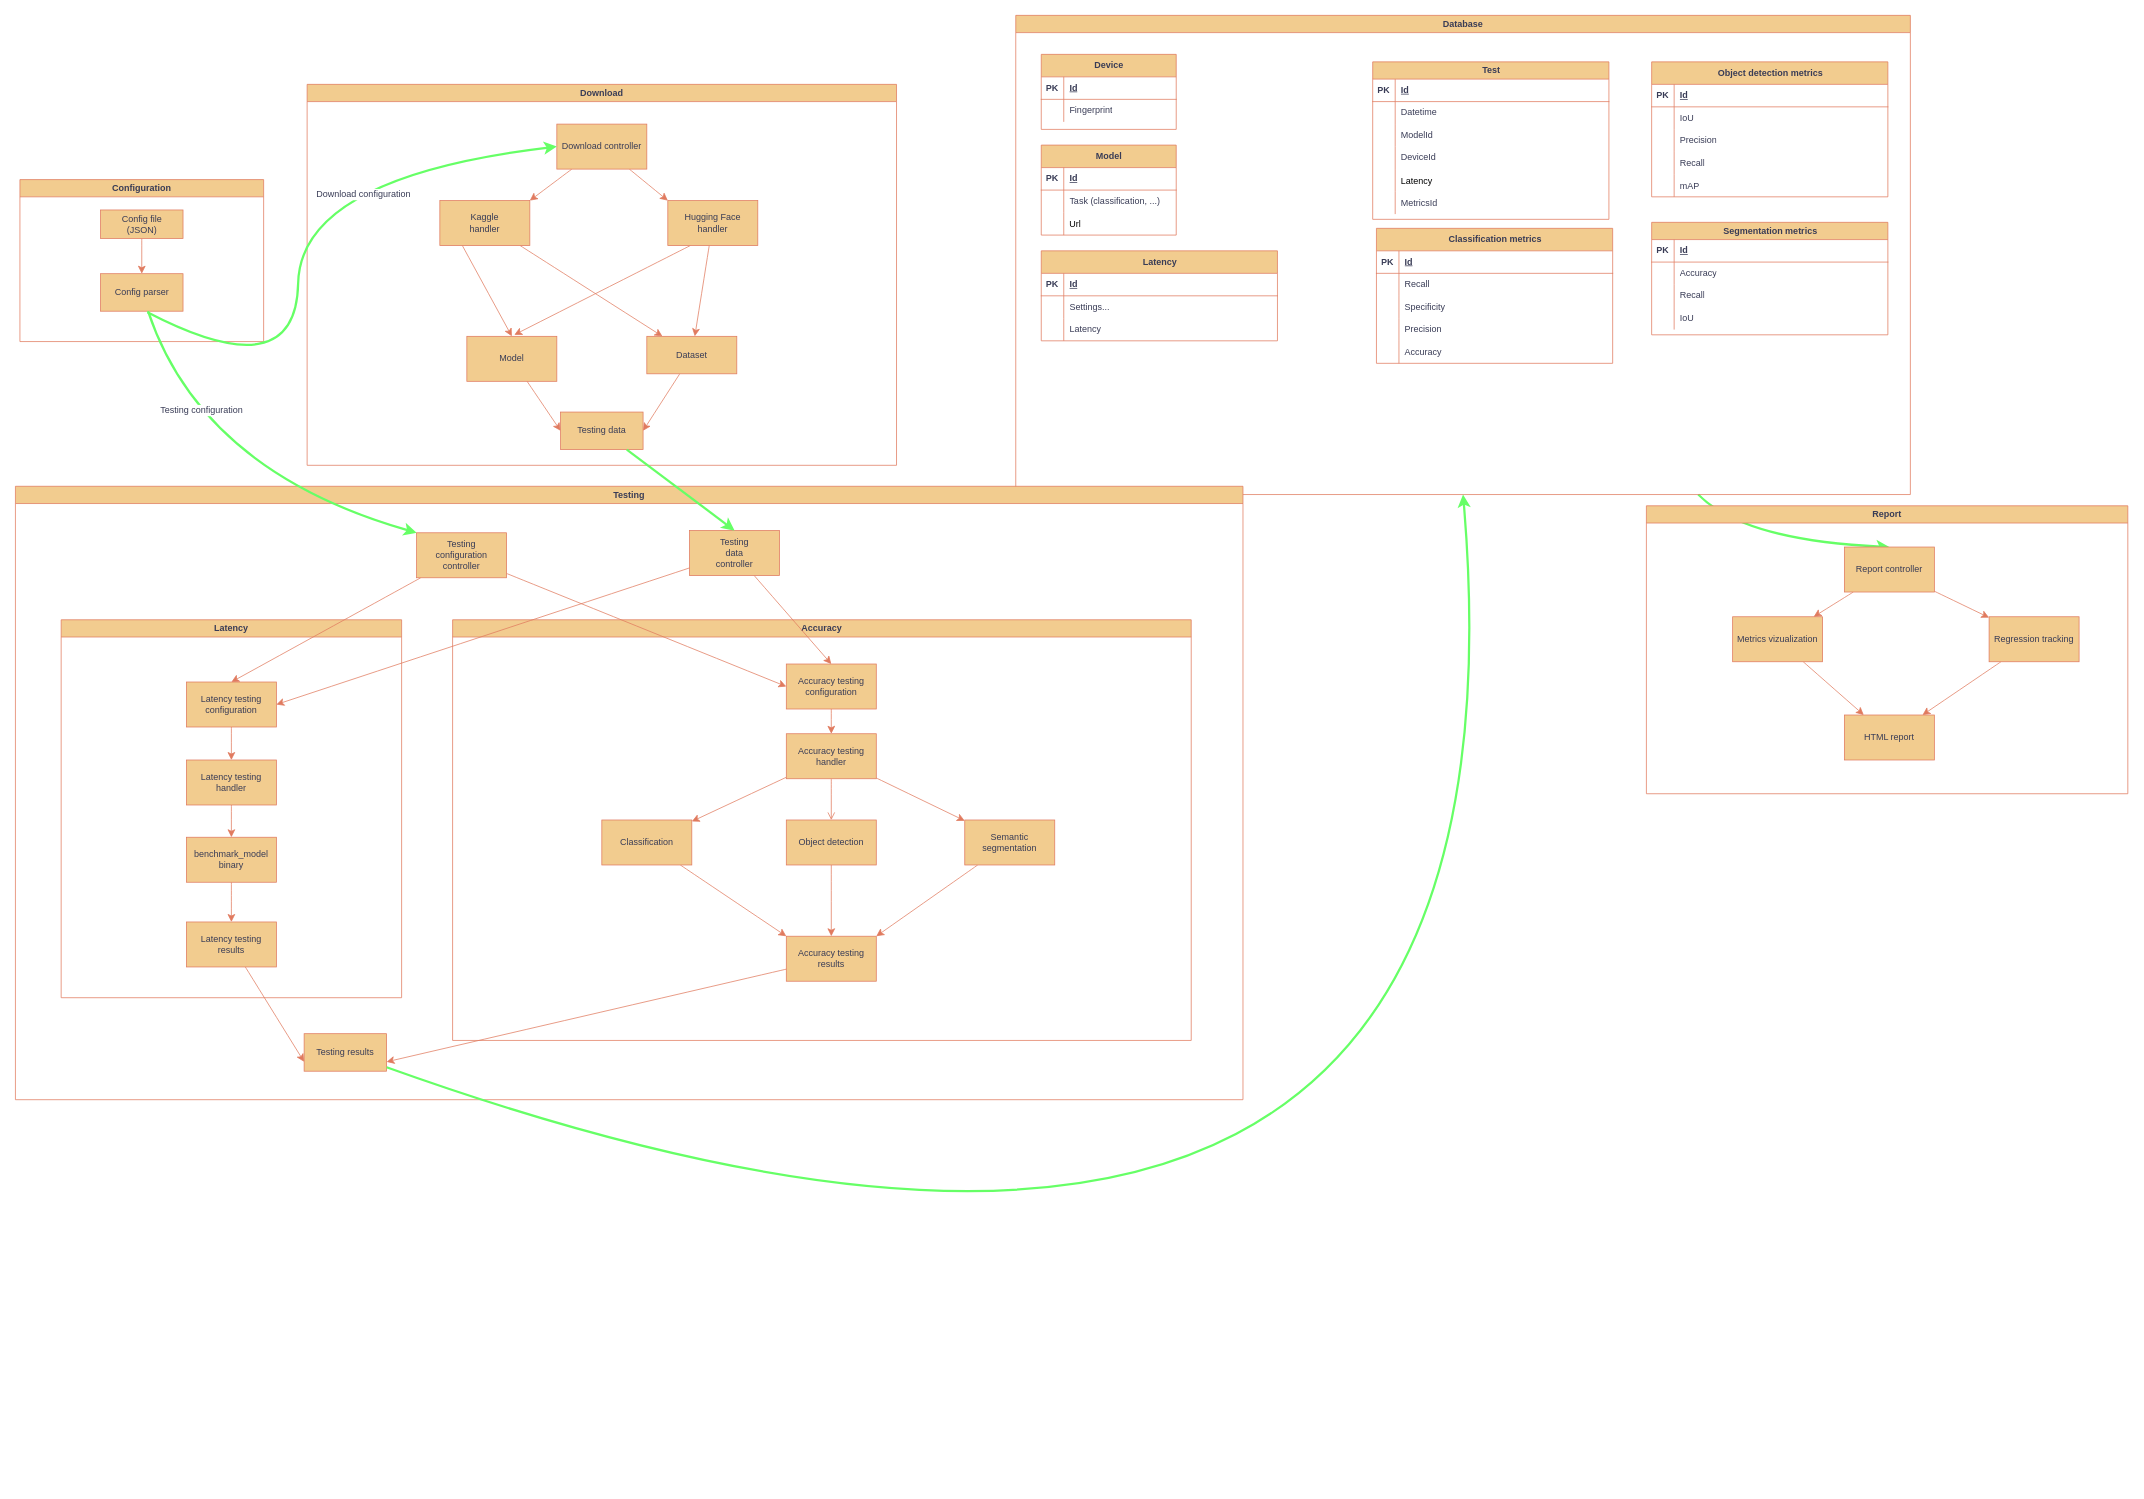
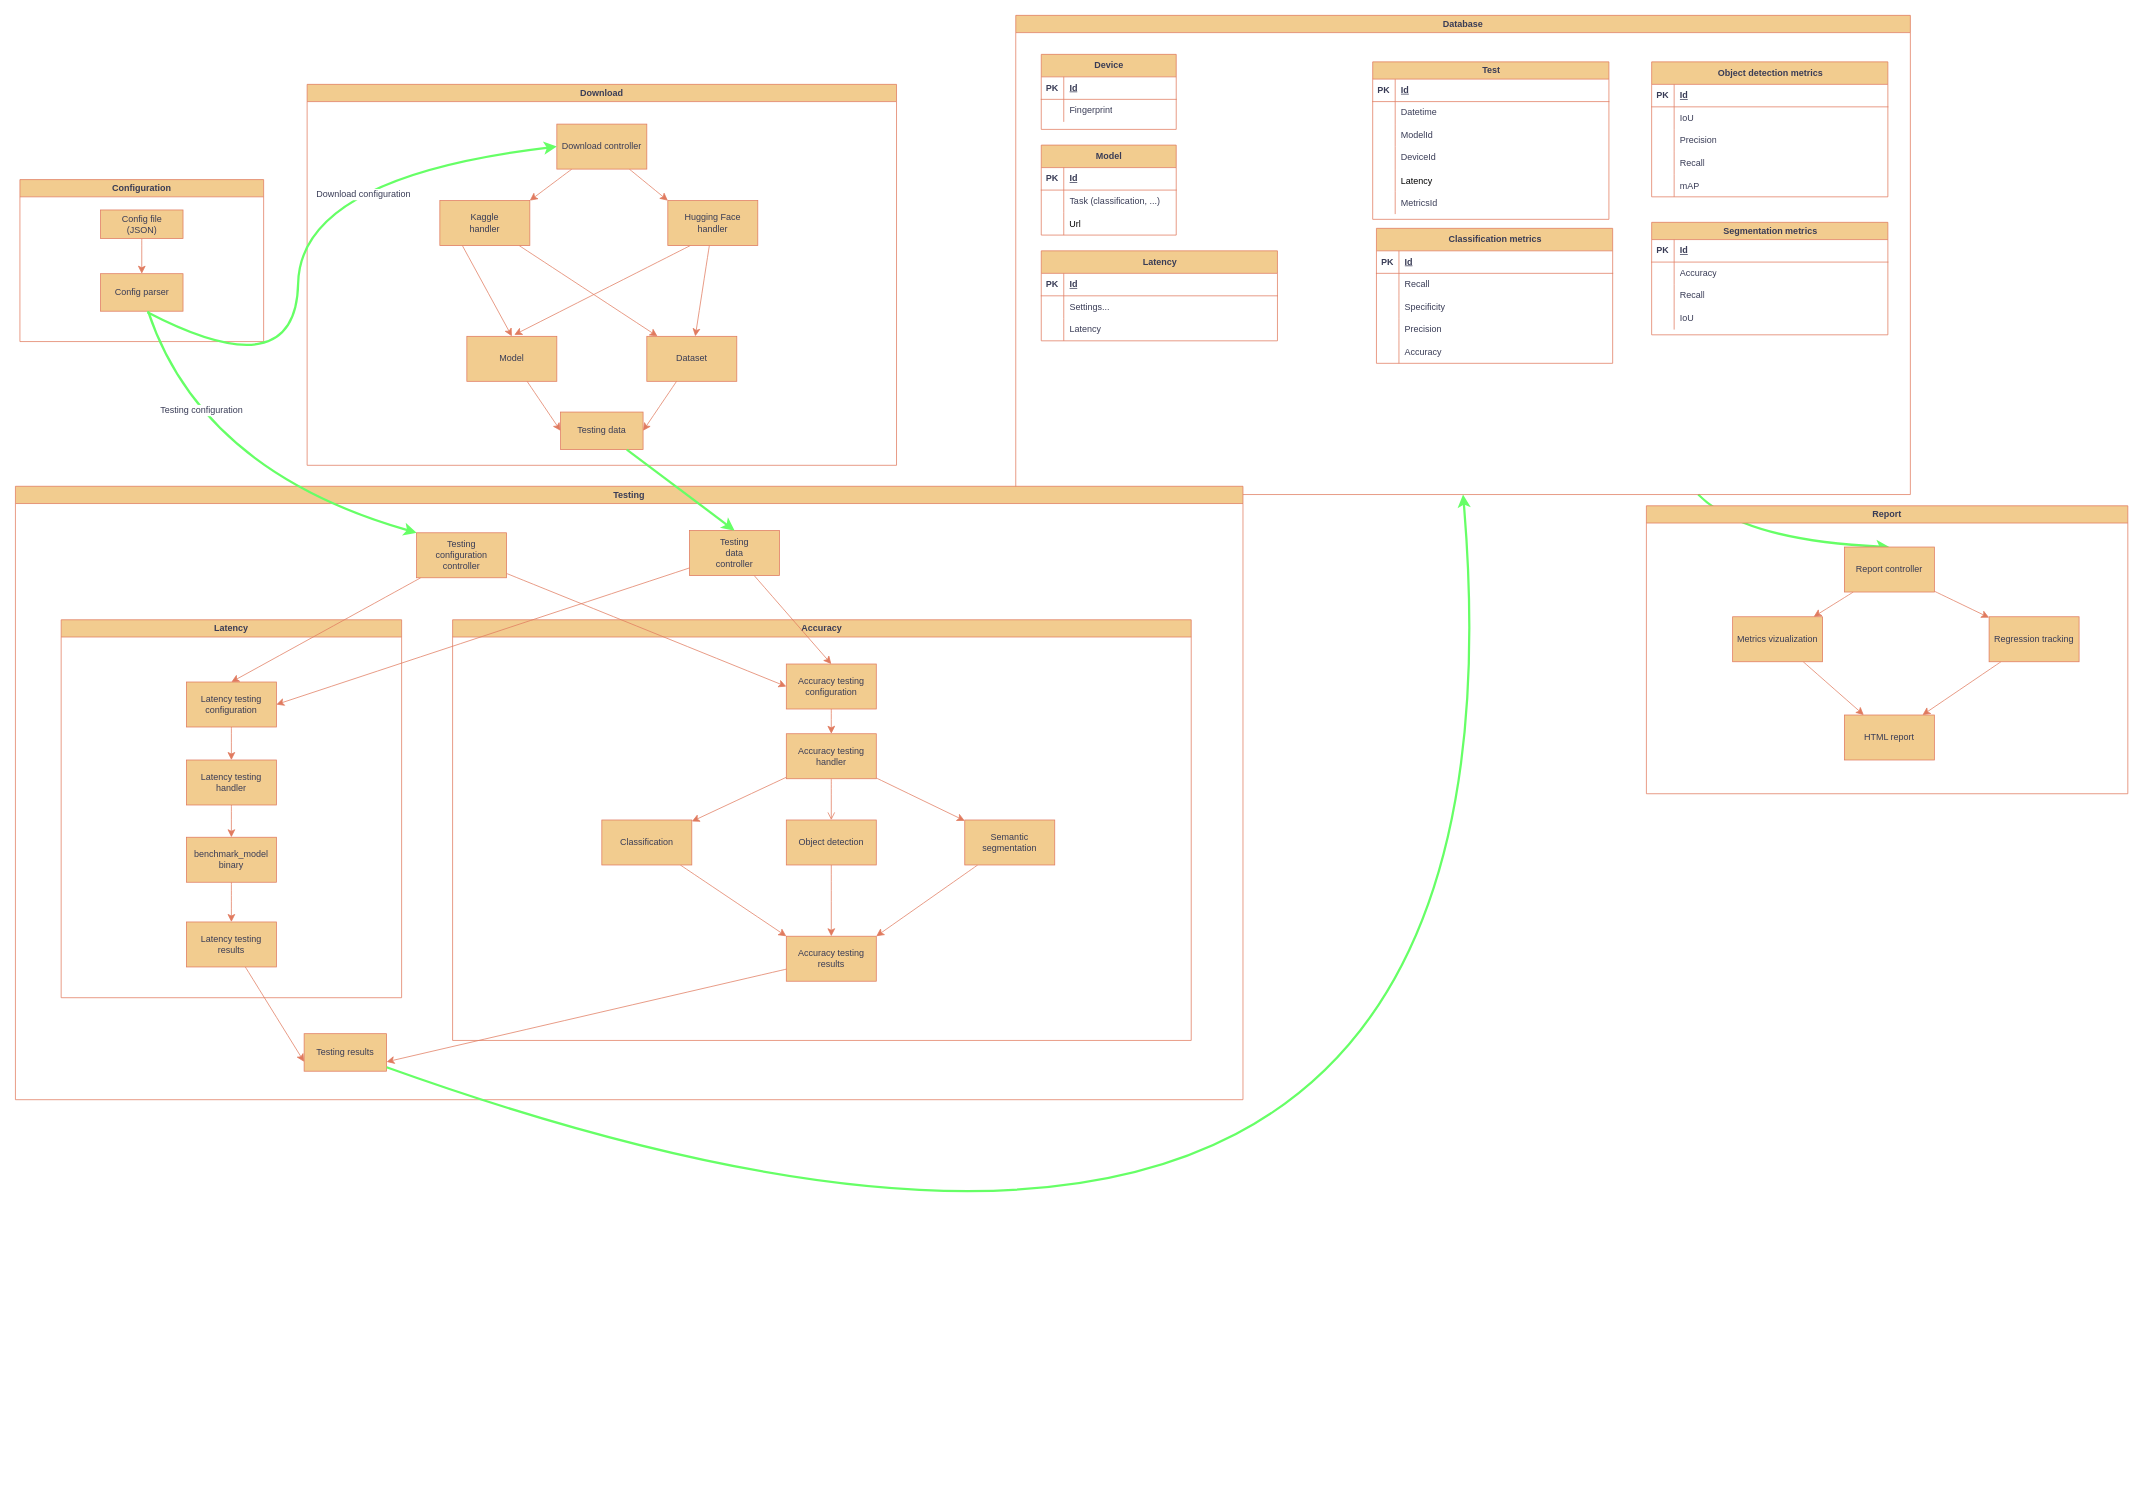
- <mxCell id="19" value="Dataset" style="rounded=0;whiteSpace=wrap;html=1;strokeColor=#E07A5F;fontColor=#393C56;fillColor=#F2CC8F;" parent="6" vertex="1"><mxGeometry x="453" y="336" width="120" height="50" as="geometry" /></mxCell>
+ <mxCell id="19" value="Dataset" style="rounded=0;whiteSpace=wrap;html=1;strokeColor=#E07A5F;fontColor=#393C56;fillColor=#F2CC8F;" parent="6" vertex="1"><mxGeometry x="453" y="336" width="120" height="60" as="geometry" /></mxCell>
